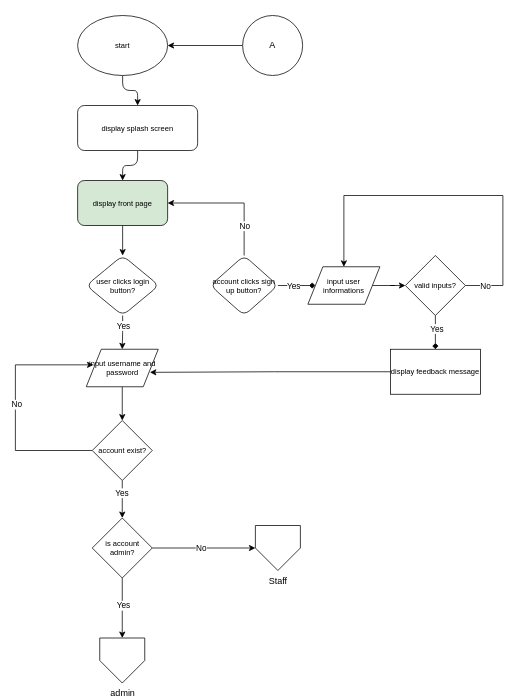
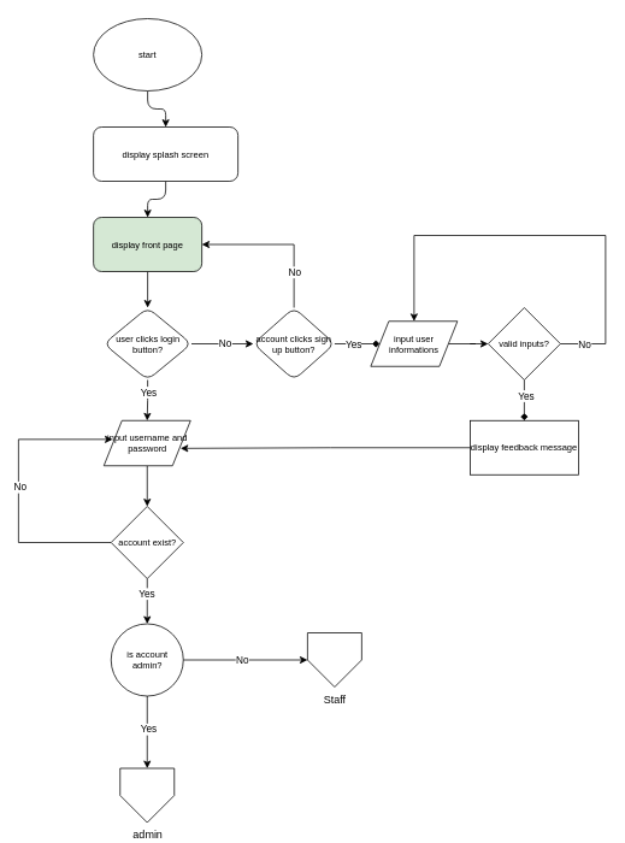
- <mxCell id="34" style="edgeStyle=orthogonalEdgeStyle;rounded=0;orthogonalLoop=1;jettySize=auto;html=1;entryX=1;entryY=0.5;entryDx=0;entryDy=0;" edge="1" parent="1" source="35" target="3"><mxGeometry relative="1" as="geometry" /></mxCell>
- <mxCell id="35" value="A" style="ellipse;whiteSpace=wrap;html=1;labelBackgroundColor=none;rounded=1;fontStyle=0;" vertex="1" parent="1"><mxGeometry x="323" y="20" width="80" height="80" as="geometry" /></mxCell>
+ <mxCell id="10" value="" style="edgeStyle=orthogonalEdgeStyle;rounded=0;orthogonalLoop=1;jettySize=auto;html=1;" edge="1" parent="1" source="12" target="31"><mxGeometry relative="1" as="geometry" /></mxCell>
+ <mxCell id="11" value="No" style="edgeLabel;html=1;align=center;verticalAlign=middle;resizable=0;points=[];" vertex="1" connectable="0" parent="10"><mxGeometry x="0.067" y="1" relative="1" as="geometry"><mxPoint as="offset" /></mxGeometry></mxCell>
- <mxCell id="24" value="is account admin?" style="rhombus;whiteSpace=wrap;html=1;fontSize=10;hachureGap=4;" vertex="1" parent="1"><mxGeometry x="122.5" y="690" width="80" height="80" as="geometry" /></mxCell>
+ <mxCell id="24" value="is account admin?" style="ellipse;whiteSpace=wrap;html=1;fontSize=10;hachureGap=4;" vertex="1" parent="1"><mxGeometry x="122.5" y="690" width="80" height="80" as="geometry" /></mxCell>
